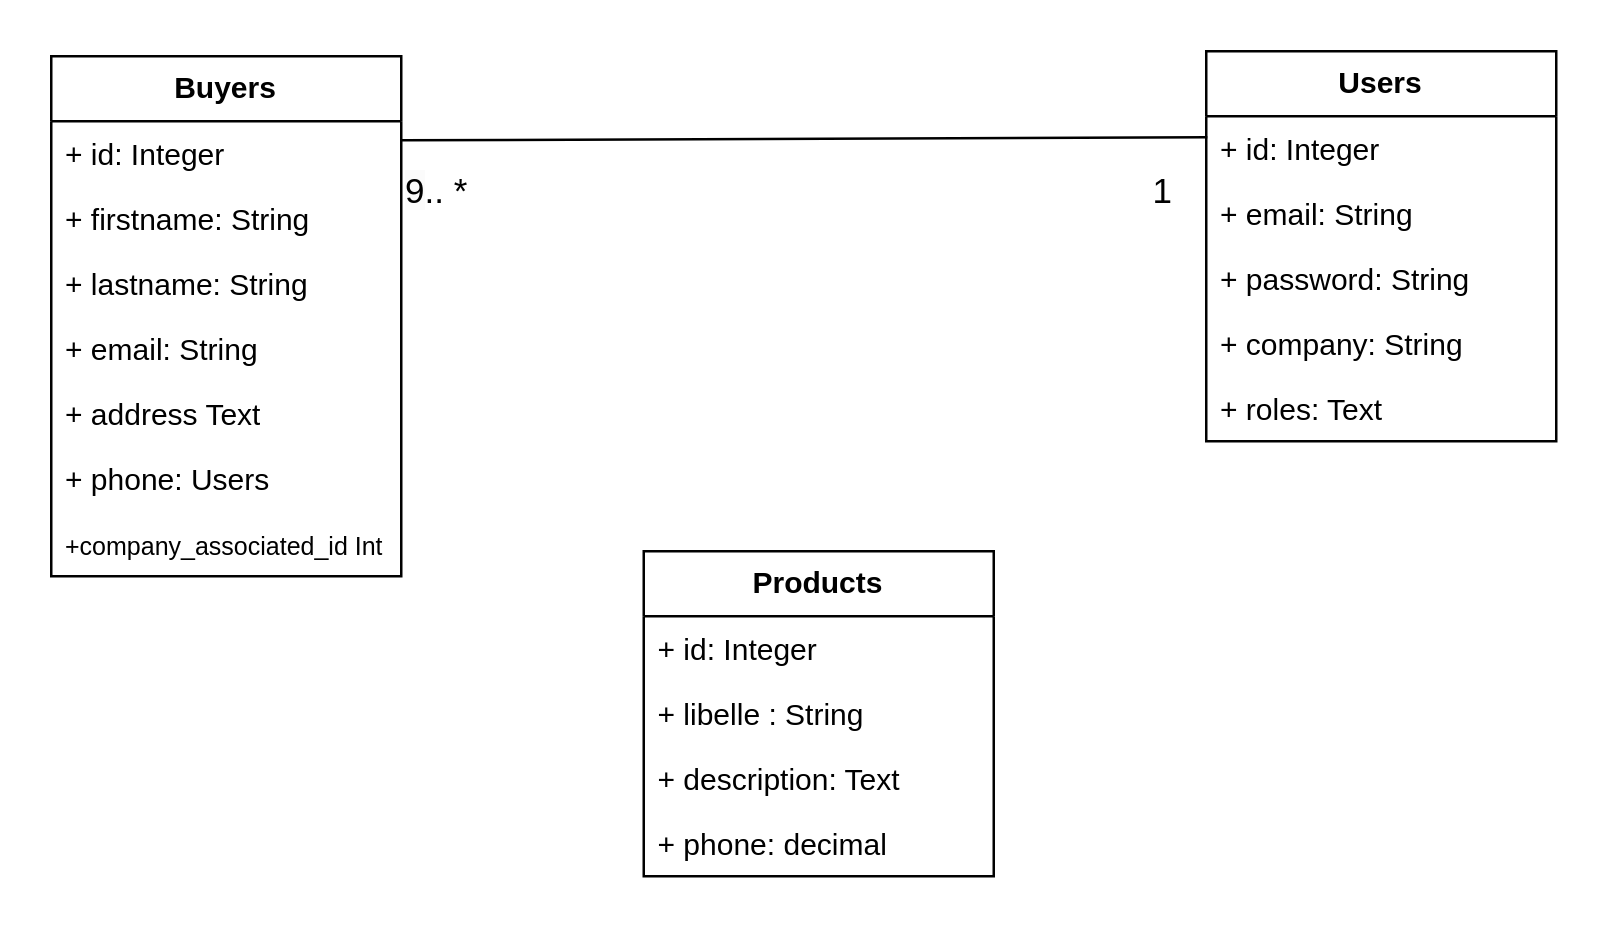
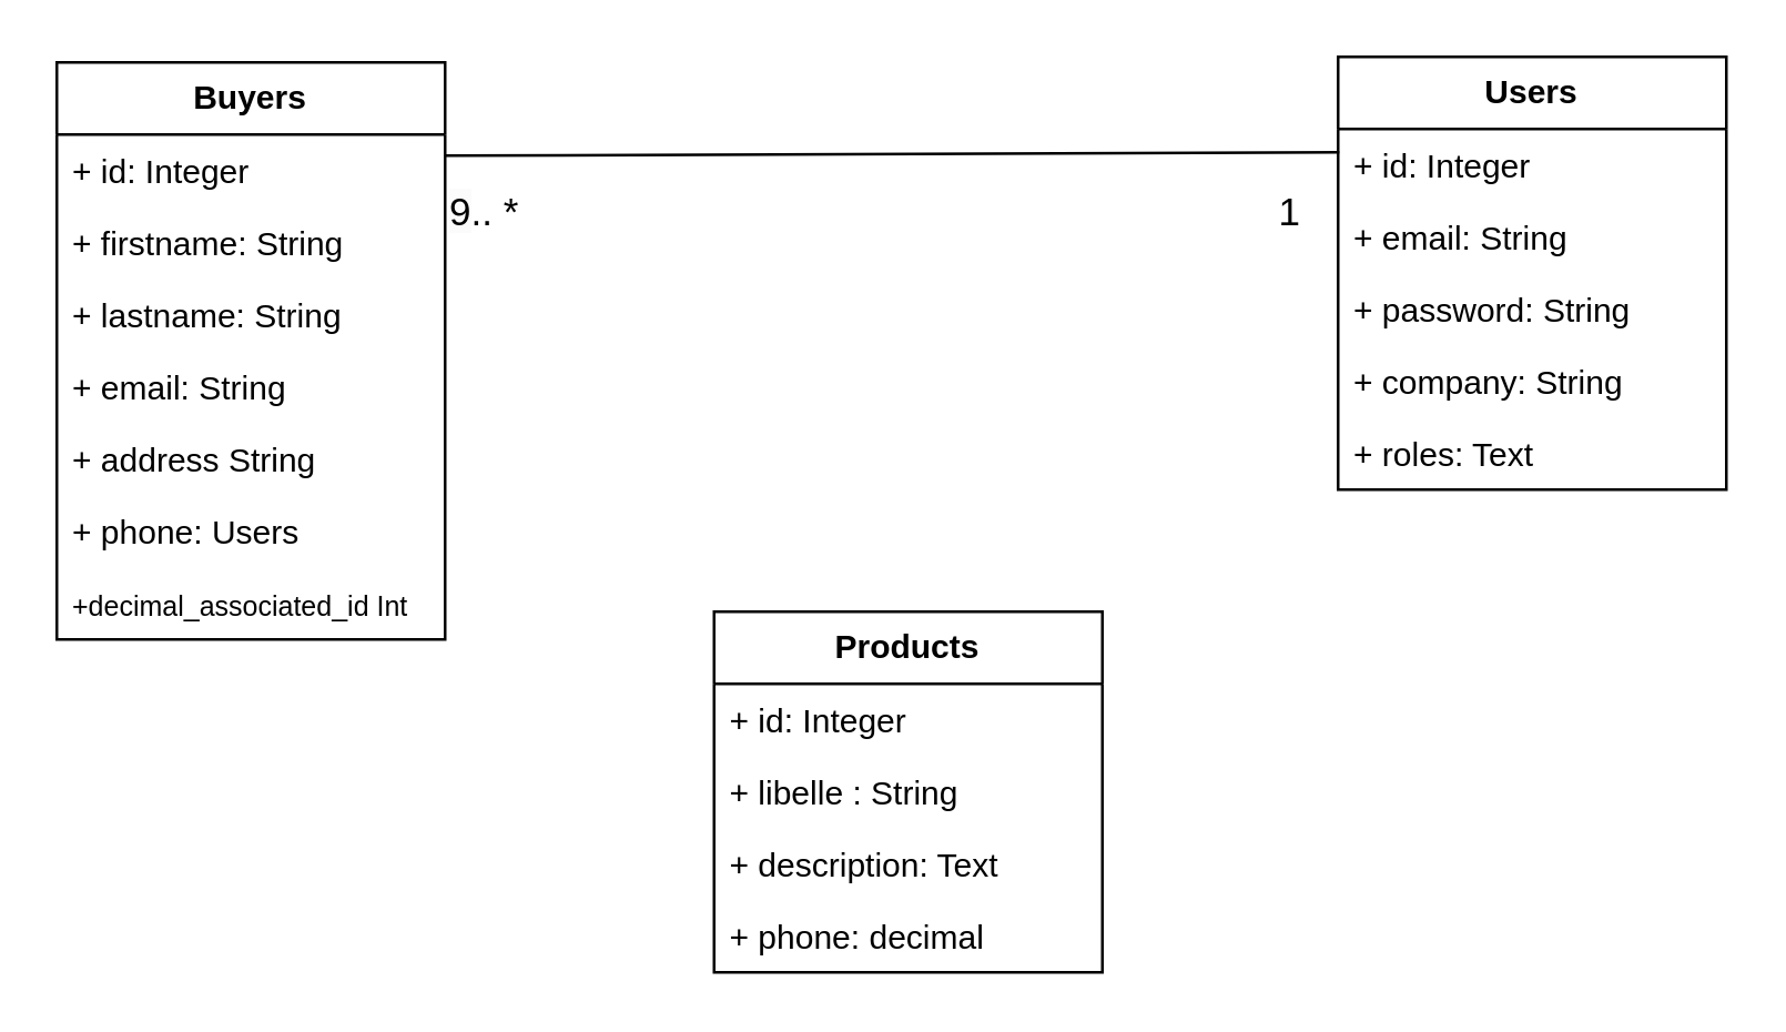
- <mxCell id="7" value="+ address Text" style="text;strokeColor=none;fillColor=none;align=left;verticalAlign=top;spacingLeft=4;spacingRight=4;overflow=hidden;rotatable=0;points=[[0,0.5],[1,0.5]];portConstraint=eastwest;whiteSpace=wrap;html=1;" parent="2" vertex="1"><mxGeometry y="130" width="140" height="26" as="geometry" /></mxCell>
+ <mxCell id="7" value="+ address String" style="text;strokeColor=none;fillColor=none;align=left;verticalAlign=top;spacingLeft=4;spacingRight=4;overflow=hidden;rotatable=0;points=[[0,0.5],[1,0.5]];portConstraint=eastwest;whiteSpace=wrap;html=1;" parent="2" vertex="1"><mxGeometry y="130" width="140" height="26" as="geometry" /></mxCell>
- <mxCell id="9" value="&lt;div&gt;&lt;font style=&quot;font-size: 10px;&quot;&gt;+company_associated_id Int&lt;/font&gt;&lt;/div&gt;" style="text;strokeColor=none;fillColor=none;align=left;verticalAlign=top;spacingLeft=4;spacingRight=4;overflow=hidden;rotatable=0;points=[[0,0.5],[1,0.5]];portConstraint=eastwest;whiteSpace=wrap;html=1;" parent="2" vertex="1"><mxGeometry y="182" width="140" height="26" as="geometry" /></mxCell>
+ <mxCell id="9" value="&lt;div&gt;&lt;font style=&quot;font-size: 10px;&quot;&gt;+decimal_associated_id Int&lt;/font&gt;&lt;/div&gt;" style="text;strokeColor=none;fillColor=none;align=left;verticalAlign=top;spacingLeft=4;spacingRight=4;overflow=hidden;rotatable=0;points=[[0,0.5],[1,0.5]];portConstraint=eastwest;whiteSpace=wrap;html=1;" parent="2" vertex="1"><mxGeometry y="182" width="140" height="26" as="geometry" /></mxCell>
